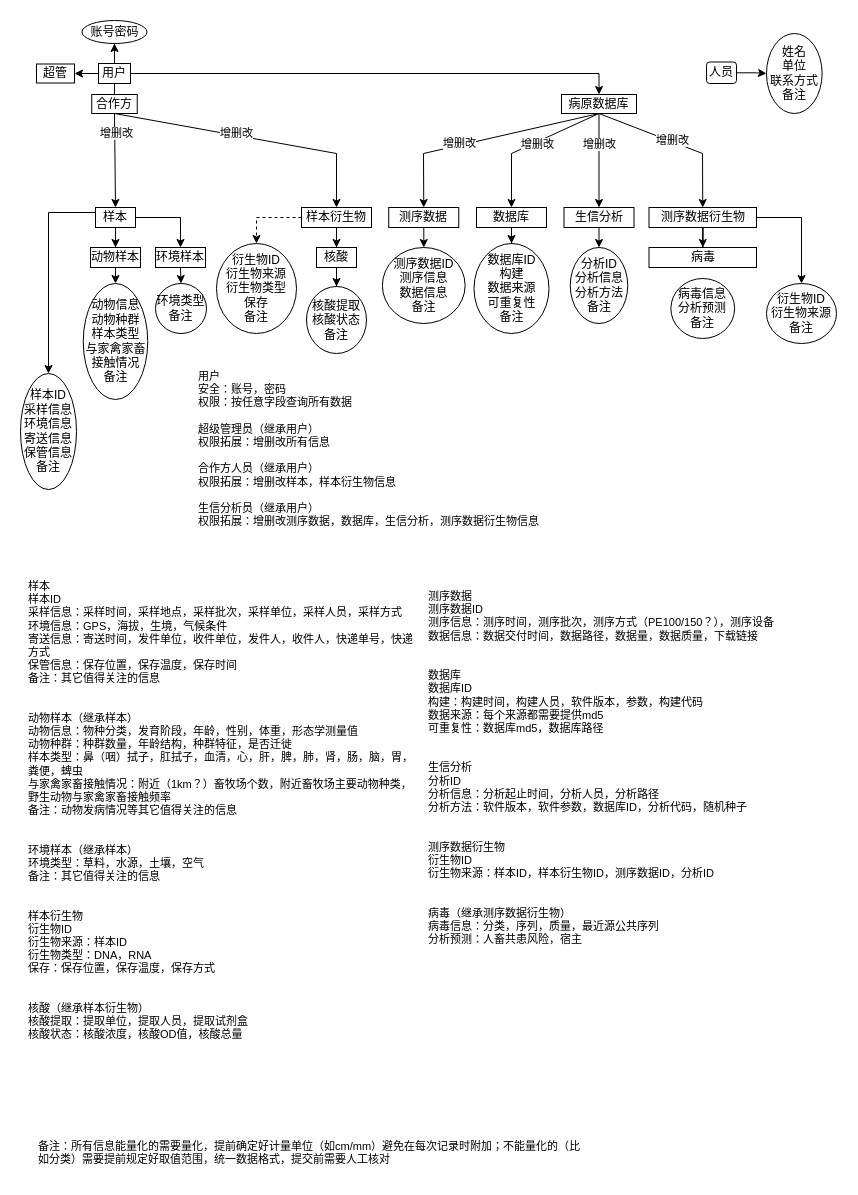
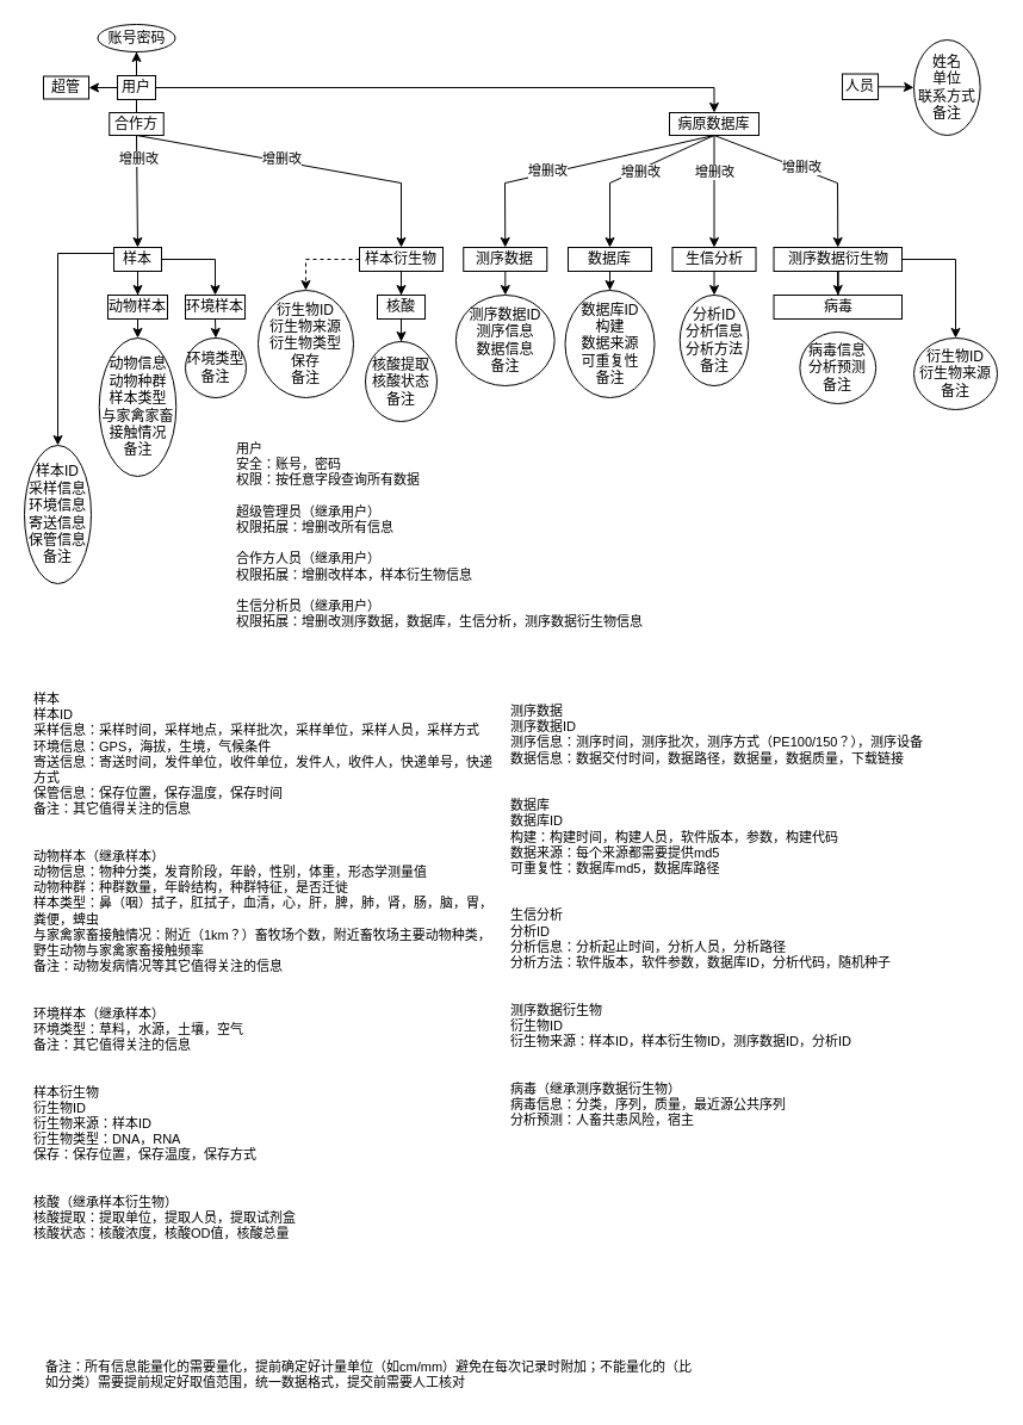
- <mxCell id="57" value="人员" style="whiteSpace=wrap;html=1;rounded=1;" parent="1" vertex="1"><mxGeometry x="706" y="61.5" width="30" height="21.5" as="geometry" /></mxCell>
+ <mxCell id="57" value="人员" style="rounded=0;whiteSpace=wrap;html=1;" parent="1" vertex="1"><mxGeometry x="706" y="61.5" width="30" height="21.5" as="geometry" /></mxCell>
